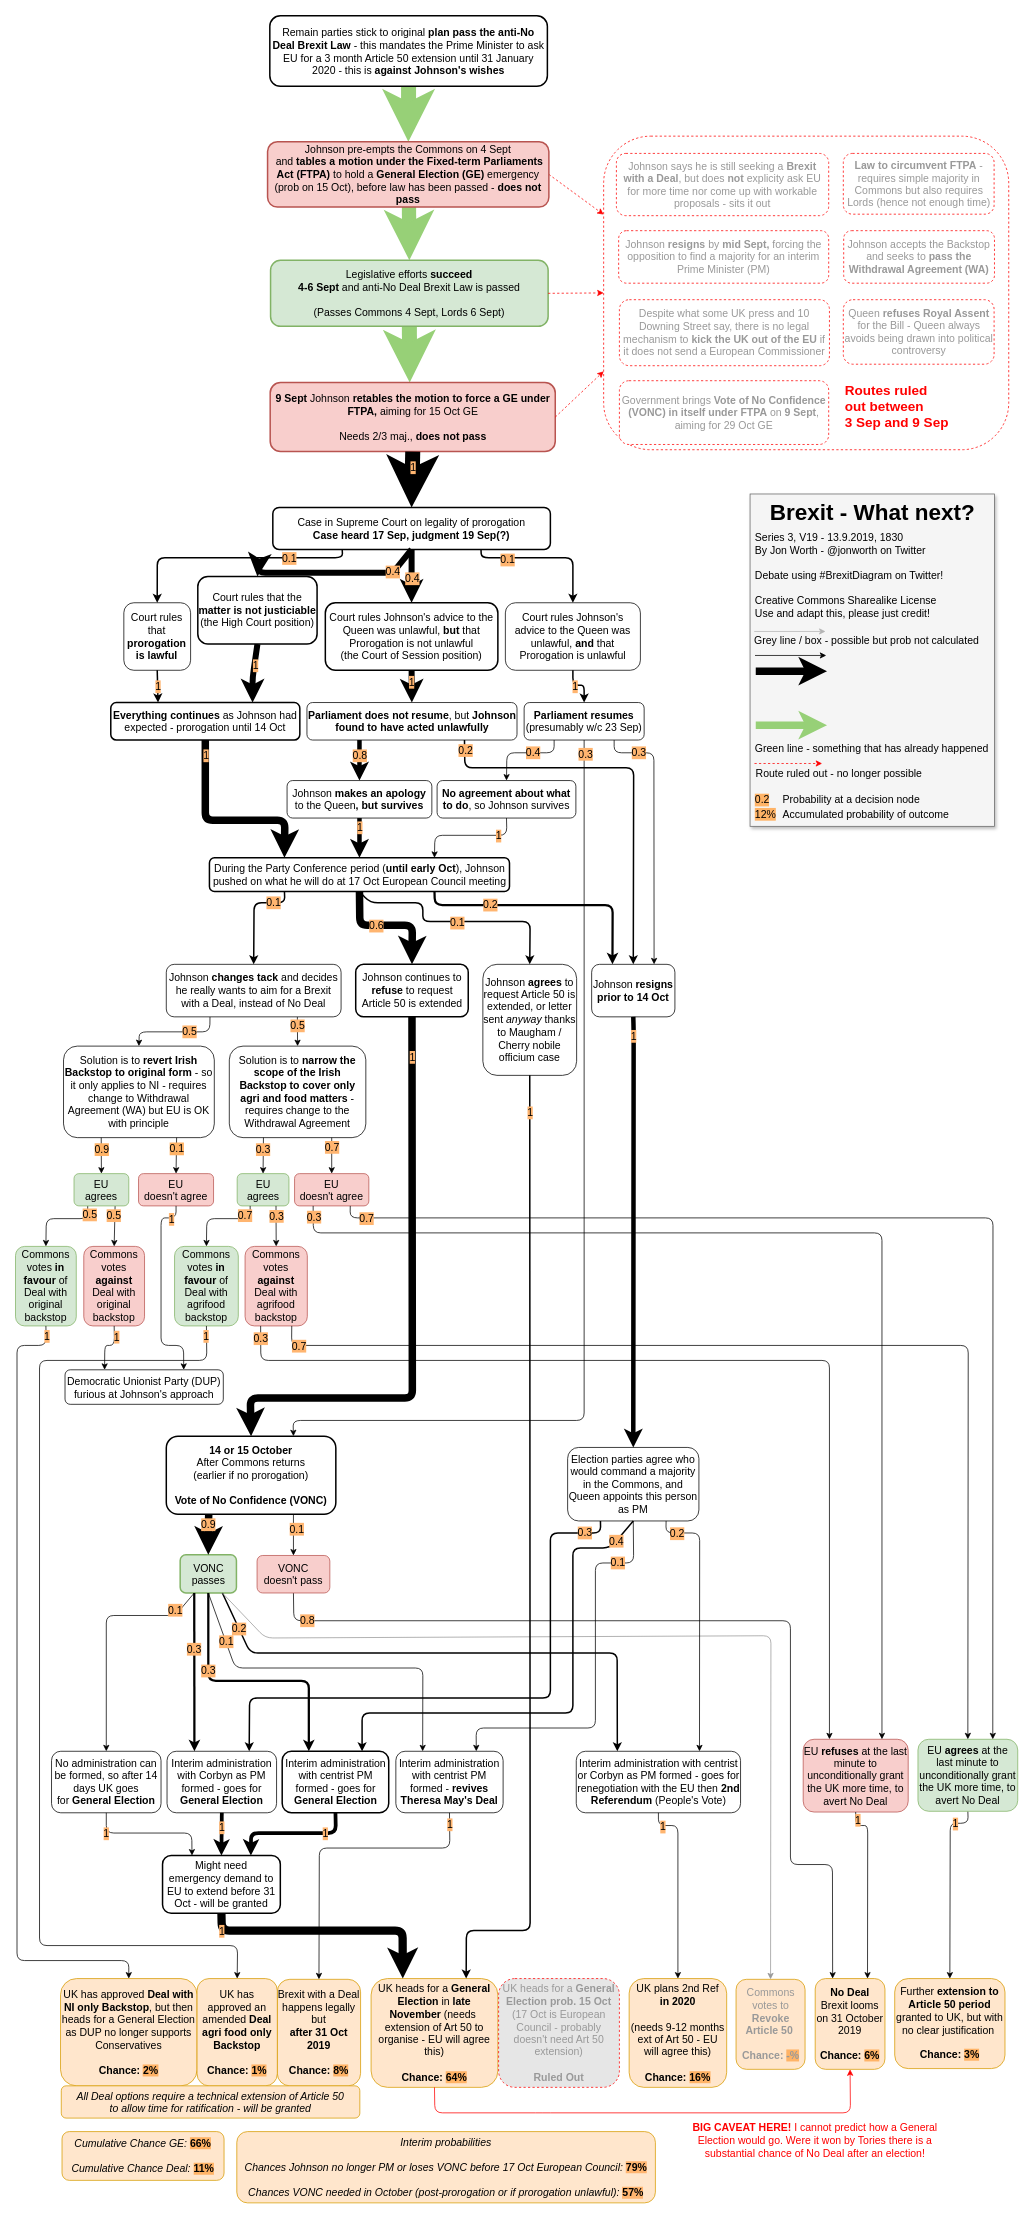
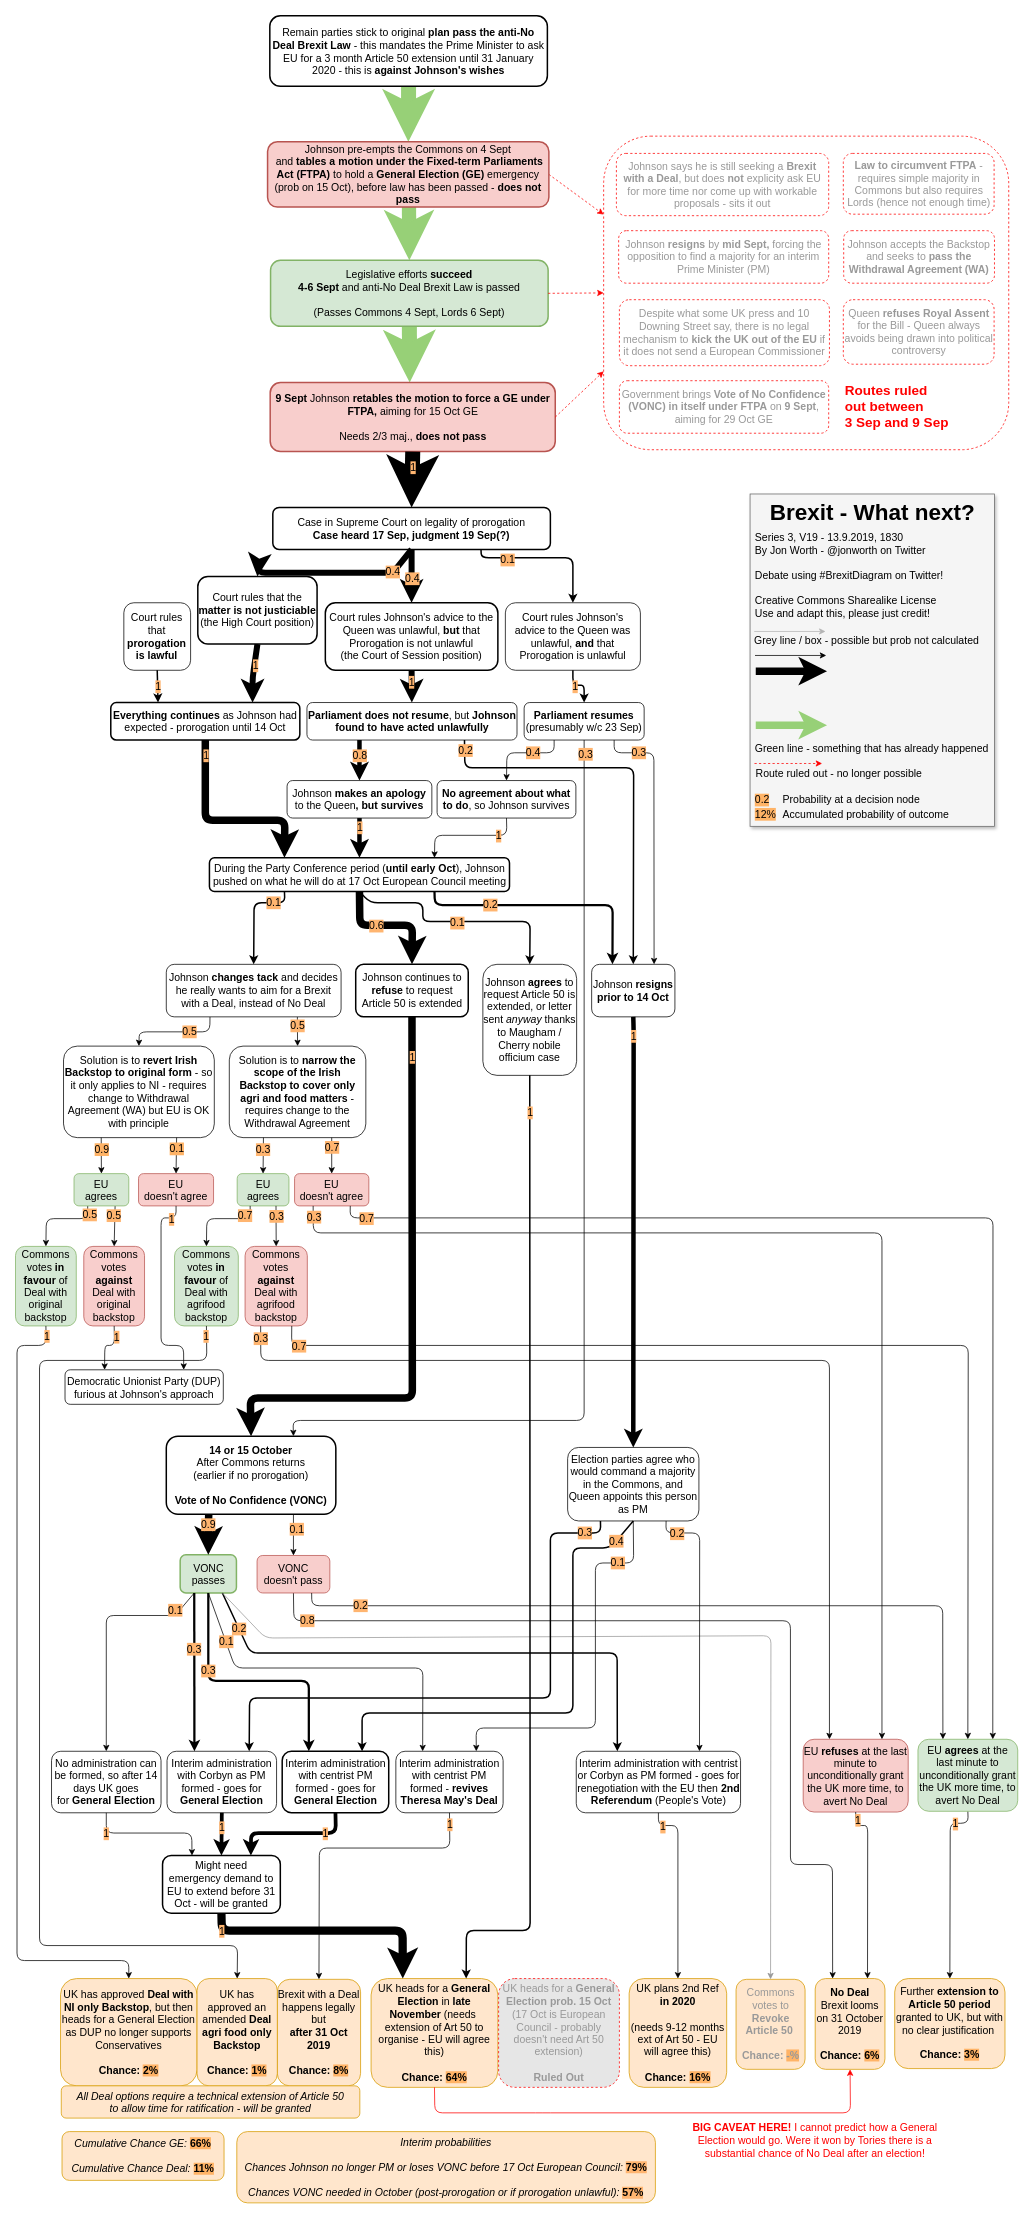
- <mxCell id="144" value="&lt;span style=&quot;font-size: 14px&quot;&gt;Government brings &lt;b&gt;Vote of No Confidence (VONC) in itself under FTPA&lt;/b&gt; on &lt;b&gt;9 Sept&lt;/b&gt;, aiming for 29 Oct GE&lt;br style=&quot;font-size: 14px&quot;&gt;&lt;/span&gt;" style="rounded=1;whiteSpace=wrap;html=1;fontSize=14;strokeWidth=1;dashed=1;strokeColor=#FF0000;fontColor=#999999;" parent="139" vertex="1"><mxGeometry x="21" y="326" width="279" height="85" as="geometry" /></mxCell>
+ <mxCell id="144" value="&lt;span style=&quot;font-size: 14px&quot;&gt;Government brings &lt;b&gt;Vote of No Confidence (VONC) in itself under FTPA&lt;/b&gt; on &lt;b&gt;9 Sept&lt;/b&gt;, aiming for 29 Oct GE&lt;br style=&quot;font-size: 14px&quot;&gt;&lt;/span&gt;" style="rounded=1;whiteSpace=wrap;html=1;fontSize=14;strokeWidth=1;dashed=1;strokeColor=#FF0000;fontColor=#999999;" parent="139" vertex="1"><mxGeometry x="21" y="326" width="279" height="70" as="geometry" /></mxCell>
- <mxCell id="178" value="" style="endArrow=classic;html=1;strokeColor=#000000;exitX=0.25;exitY=1;exitDx=0;exitDy=0;entryX=0.5;entryY=0;entryDx=0;entryDy=0;fontSize=14;strokeWidth=2;" edge="1" parent="1" source="167" target="173"><mxGeometry width="50" height="50" relative="1" as="geometry"><mxPoint x="558" y="758" as="sourcePoint" /><mxPoint x="556.9" y="813" as="targetPoint" /><Array as="points"><mxPoint x="456" y="743" /><mxPoint x="209" y="743" /></Array></mxGeometry></mxCell>
- <mxCell id="179" value="0.1" style="text;html=1;resizable=0;points=[];align=center;verticalAlign=middle;labelBackgroundColor=#FFB570;fontSize=14;" vertex="1" connectable="0" parent="178"><mxGeometry x="-0.671" y="27" relative="1" as="geometry"><mxPoint x="-31" y="-27" as="offset" /></mxGeometry></mxCell>
+ <mxCell id="74" value="" style="endArrow=classic;html=1;strokeWidth=1;fontSize=14;exitX=0.75;exitY=1;exitDx=0;exitDy=0;entryX=0.25;entryY=0;entryDx=0;entryDy=0;" parent="1" source="42" target="52" edge="1"><mxGeometry width="50" height="50" relative="1" as="geometry"><mxPoint x="427.5" y="2068" as="sourcePoint" /><mxPoint x="1212" y="2340" as="targetPoint" /><Array as="points"><mxPoint x="415" y="2140" /><mxPoint x="1256" y="2140" /></Array></mxGeometry></mxCell>
+ <mxCell id="75" value="0.2" style="text;html=1;resizable=0;points=[];align=center;verticalAlign=middle;labelBackgroundColor=#FFB570;fontSize=14;" parent="74" vertex="1" connectable="0"><mxGeometry x="-0.841" y="1" relative="1" as="geometry"><mxPoint as="offset" /></mxGeometry></mxCell>
